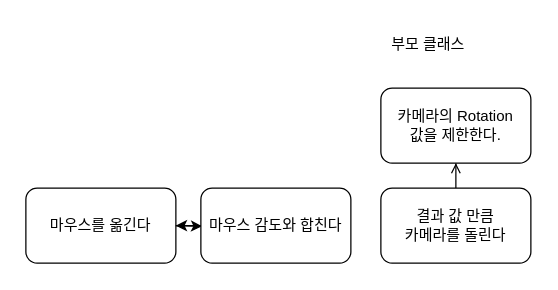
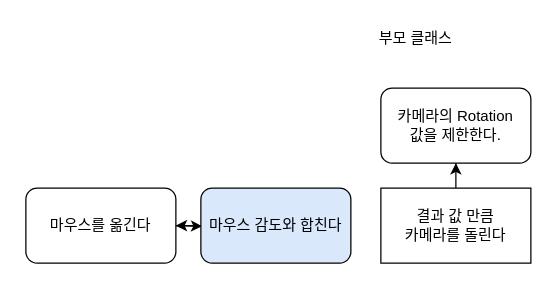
- <mxCell id="9" value="부모 클래스" style="text;html=1;strokeColor=none;fillColor=none;align=center;verticalAlign=middle;whiteSpace=wrap;rounded=0;" vertex="1" parent="1"><mxGeometry x="304" y="20" width="76" height="30" as="geometry" /></mxCell>
+ <mxCell id="9" value="부모 클래스" style="text;html=1;strokeColor=none;fillColor=none;align=center;verticalAlign=middle;whiteSpace=wrap;rounded=0;" vertex="1" parent="1"><mxGeometry x="294" y="15" width="76" height="30" as="geometry" /></mxCell>
- <mxCell id="6" value="" style="edgeStyle=orthogonalEdgeStyle;rounded=0;orthogonalLoop=1;jettySize=auto;html=1;endArrow=open;" edge="1" parent="1" source="7" target="8"><mxGeometry relative="1" as="geometry" /></mxCell>
+ <mxCell id="6" value="" style="edgeStyle=orthogonalEdgeStyle;rounded=0;orthogonalLoop=1;jettySize=auto;html=1;" edge="1" parent="1" source="7" target="8"><mxGeometry relative="1" as="geometry" /></mxCell>
- <mxCell id="5" value="마우스 감도와 합친다" style="rounded=1;whiteSpace=wrap;html=1;" vertex="1" parent="1"><mxGeometry x="160" y="150" width="120" height="60" as="geometry" /></mxCell>
+ <mxCell id="5" value="마우스 감도와 합친다" style="rounded=1;whiteSpace=wrap;html=1;fillColor=#dae8fc;" vertex="1" parent="1"><mxGeometry x="160" y="150" width="120" height="60" as="geometry" /></mxCell>
- <mxCell id="7" value="결과 값 만큼&lt;br&gt;카메라를 돌린다" style="rounded=1;whiteSpace=wrap;html=1;" vertex="1" parent="1"><mxGeometry x="304" y="150" width="120" height="60" as="geometry" /></mxCell>
+ <mxCell id="7" value="결과 값 만큼&lt;br&gt;카메라를 돌린다" style="whiteSpace=wrap;html=1;rounded=0;" vertex="1" parent="1"><mxGeometry x="304" y="150" width="120" height="60" as="geometry" /></mxCell>
